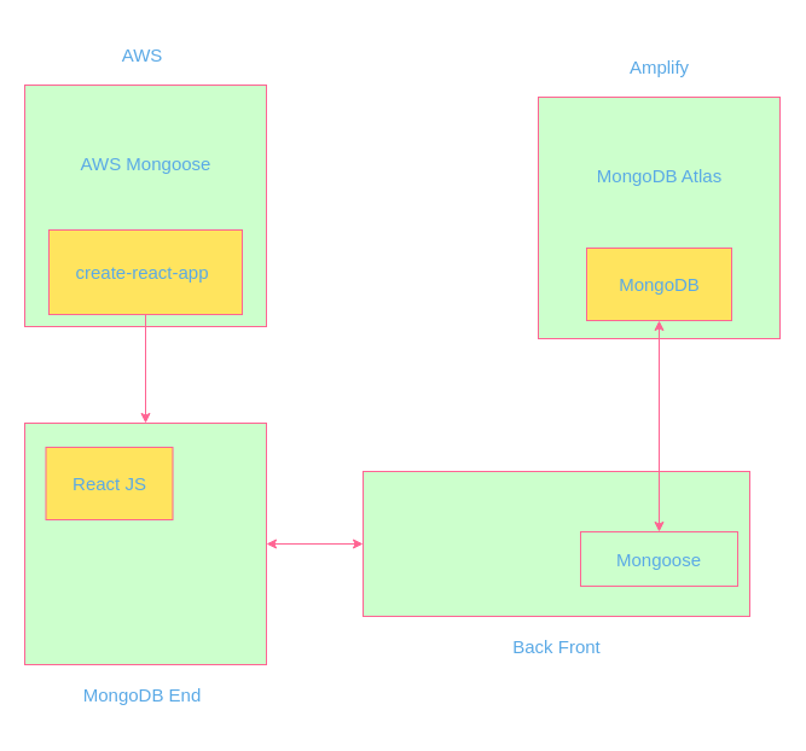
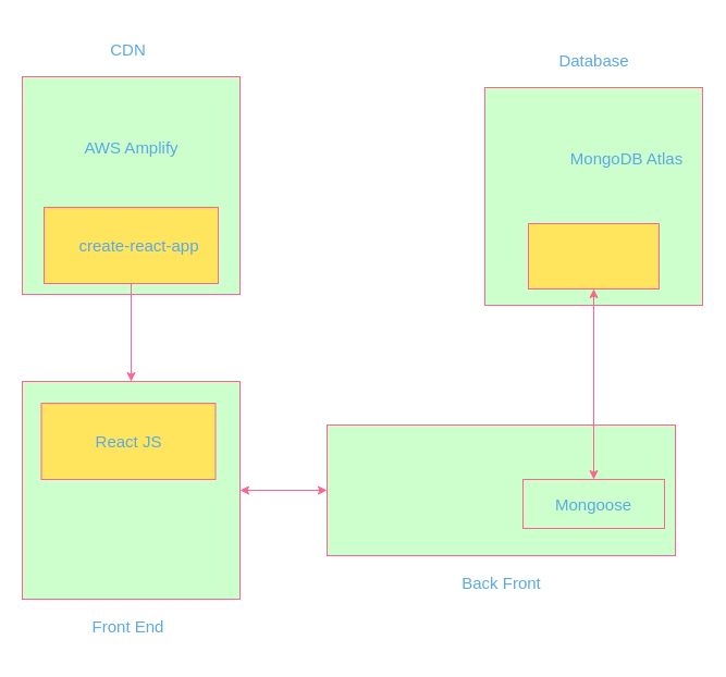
- <mxCell id="7" value="&lt;font style=&quot;font-size: 15px&quot;&gt;AWS&lt;/font&gt;" style="text;html=1;strokeColor=none;fillColor=none;align=center;verticalAlign=middle;whiteSpace=wrap;rounded=0;fontColor=#5AA9E6;" vertex="1" parent="1"><mxGeometry x="60" y="20" width="115" height="50" as="geometry" /></mxCell>
+ <mxCell id="7" value="&lt;font style=&quot;font-size: 15px&quot;&gt;CDN&lt;/font&gt;" style="text;html=1;strokeColor=none;fillColor=none;align=center;verticalAlign=middle;whiteSpace=wrap;rounded=0;fontColor=#5AA9E6;" vertex="1" parent="1"><mxGeometry x="60" y="20" width="115" height="50" as="geometry" /></mxCell>
- <mxCell id="8" value="&lt;font style=&quot;font-size: 15px&quot;&gt;Amplify&lt;/font&gt;" style="text;html=1;strokeColor=none;fillColor=none;align=center;verticalAlign=middle;whiteSpace=wrap;rounded=0;fontColor=#5AA9E6;" vertex="1" parent="1"><mxGeometry x="487.5" y="30" width="115" height="50" as="geometry" /></mxCell>
+ <mxCell id="8" value="&lt;font style=&quot;font-size: 15px&quot;&gt;Database&lt;/font&gt;" style="text;html=1;strokeColor=none;fillColor=none;align=center;verticalAlign=middle;whiteSpace=wrap;rounded=0;fontColor=#5AA9E6;" vertex="1" parent="1"><mxGeometry x="487.5" y="30" width="115" height="50" as="geometry" /></mxCell>
- <mxCell id="11" value="&lt;font style=&quot;font-size: 15px&quot;&gt;AWS Mongoose&lt;/font&gt;" style="text;html=1;strokeColor=none;fillColor=none;align=center;verticalAlign=middle;whiteSpace=wrap;rounded=0;fontColor=#5AA9E6;" vertex="1" parent="1"><mxGeometry x="62.5" y="110" width="115" height="50" as="geometry" /></mxCell>
+ <mxCell id="11" value="&lt;font style=&quot;font-size: 15px&quot;&gt;AWS Amplify&lt;/font&gt;" style="text;html=1;strokeColor=none;fillColor=none;align=center;verticalAlign=middle;whiteSpace=wrap;rounded=0;fontColor=#5AA9E6;" vertex="1" parent="1"><mxGeometry x="62.5" y="110" width="115" height="50" as="geometry" /></mxCell>
- <mxCell id="12" value="&lt;font style=&quot;font-size: 15px&quot;&gt;MongoDB Atlas&lt;/font&gt;" style="text;html=1;strokeColor=none;fillColor=none;align=center;verticalAlign=middle;whiteSpace=wrap;rounded=0;fontColor=#5AA9E6;" vertex="1" parent="1"><mxGeometry x="487.5" y="120" width="115" height="50" as="geometry" /></mxCell>
+ <mxCell id="12" value="&lt;font style=&quot;font-size: 15px&quot;&gt;MongoDB Atlas&lt;/font&gt;" style="text;html=1;strokeColor=none;fillColor=none;align=center;verticalAlign=middle;whiteSpace=wrap;rounded=0;fontColor=#5AA9E6;" vertex="1" parent="1"><mxGeometry x="517.5" y="120" width="115" height="50" as="geometry" /></mxCell>
- <mxCell id="13" value="&lt;font style=&quot;font-size: 15px&quot;&gt;create-react-app&lt;br&gt;&lt;/font&gt;" style="text;html=1;strokeColor=none;fillColor=none;align=center;verticalAlign=middle;whiteSpace=wrap;rounded=0;fontColor=#5AA9E6;" vertex="1" parent="1"><mxGeometry x="60" y="200" width="115" height="50" as="geometry" /></mxCell>
+ <mxCell id="13" value="&lt;font style=&quot;font-size: 15px&quot;&gt;create-react-app&lt;br&gt;&lt;/font&gt;" style="text;html=1;strokeColor=none;fillColor=none;align=center;verticalAlign=middle;whiteSpace=wrap;rounded=0;fontColor=#5AA9E6;" vertex="1" parent="1"><mxGeometry x="70" y="200" width="115" height="50" as="geometry" /></mxCell>
- <mxCell id="14" value="&lt;font style=&quot;font-size: 15px&quot;&gt;MongoDB&lt;/font&gt;" style="text;html=1;strokeColor=none;fillColor=none;align=center;verticalAlign=middle;whiteSpace=wrap;rounded=0;fontColor=#5AA9E6;" vertex="1" parent="1"><mxGeometry x="487.5" y="210" width="115" height="50" as="geometry" /></mxCell>
- <mxCell id="16" value="&lt;font style=&quot;font-size: 15px&quot;&gt;React JS&lt;/font&gt;" style="rounded=0;whiteSpace=wrap;html=1;fillColor=#FFE45E;strokeColor=#FF6392;fontColor=#5AA9E6;" vertex="1" parent="1"><mxGeometry x="37.5" y="370" width="105" height="60" as="geometry" /></mxCell>
+ <mxCell id="16" value="&lt;font style=&quot;font-size: 15px&quot;&gt;React JS&lt;/font&gt;" style="rounded=0;whiteSpace=wrap;html=1;fillColor=#FFE45E;strokeColor=#FF6392;fontColor=#5AA9E6;" vertex="1" parent="1"><mxGeometry x="37.5" y="370" width="160" height="70" as="geometry" /></mxCell>
- <mxCell id="10" value="&lt;font style=&quot;font-size: 15px&quot;&gt;MongoDB End&lt;/font&gt;" style="text;html=1;strokeColor=none;fillColor=none;align=center;verticalAlign=middle;whiteSpace=wrap;rounded=0;fontColor=#5AA9E6;" vertex="1" parent="1"><mxGeometry x="60" y="550" width="115" height="50" as="geometry" /></mxCell>
+ <mxCell id="10" value="&lt;font style=&quot;font-size: 15px&quot;&gt;Front End&lt;/font&gt;" style="text;html=1;strokeColor=none;fillColor=none;align=center;verticalAlign=middle;whiteSpace=wrap;rounded=0;fontColor=#5AA9E6;" vertex="1" parent="1"><mxGeometry x="60" y="550" width="115" height="50" as="geometry" /></mxCell>
